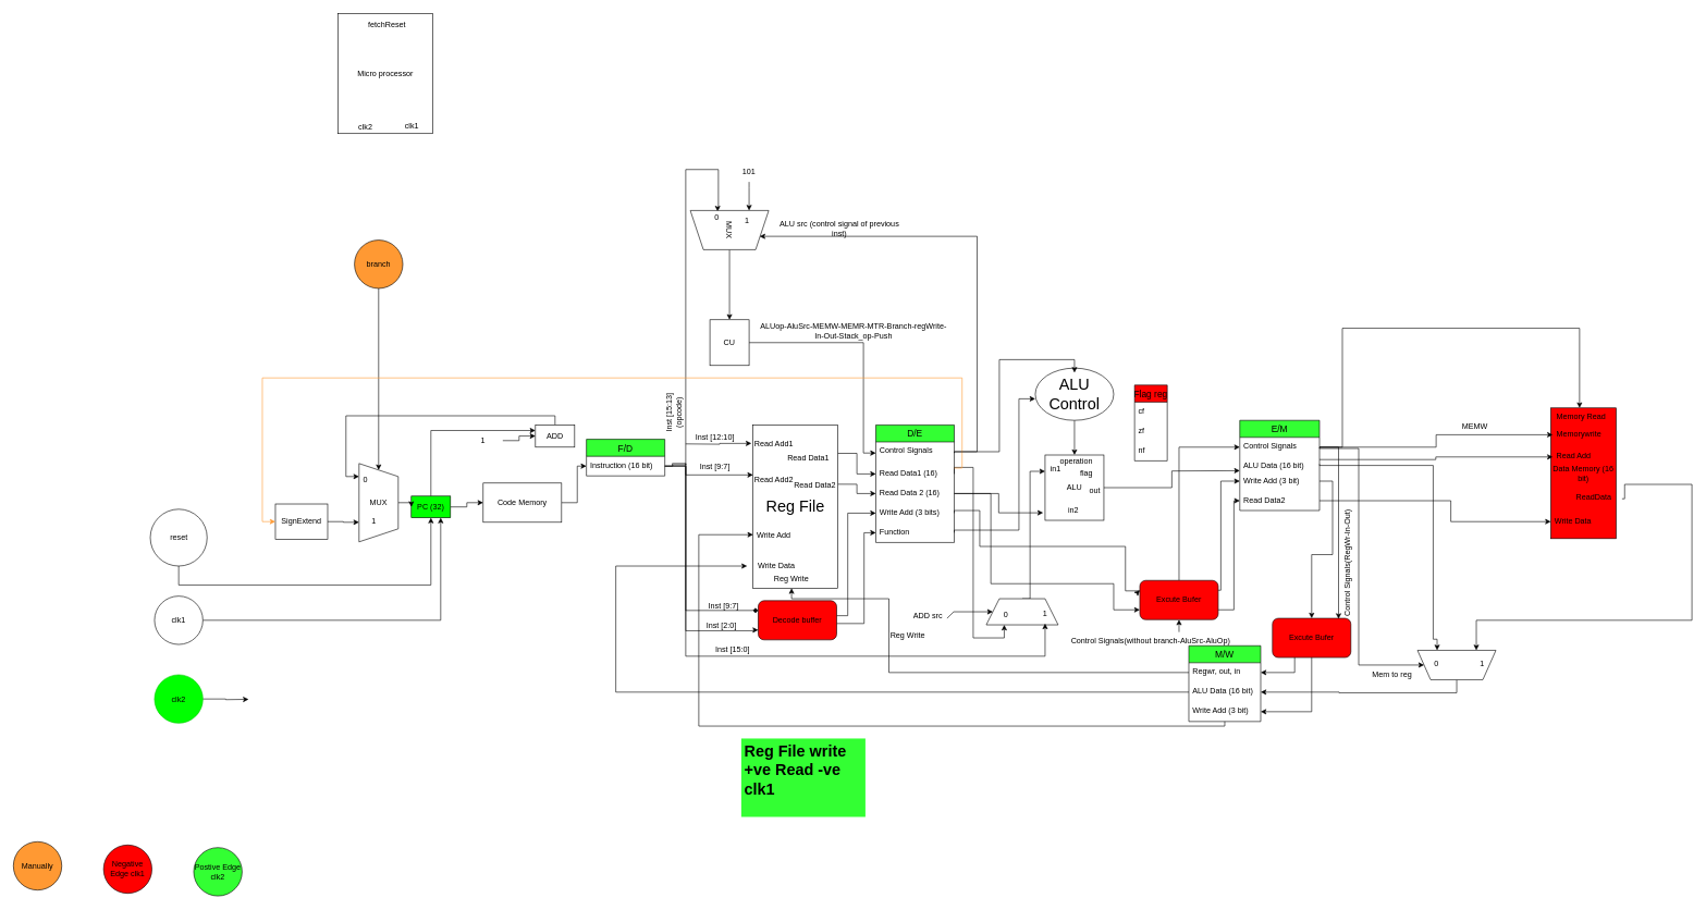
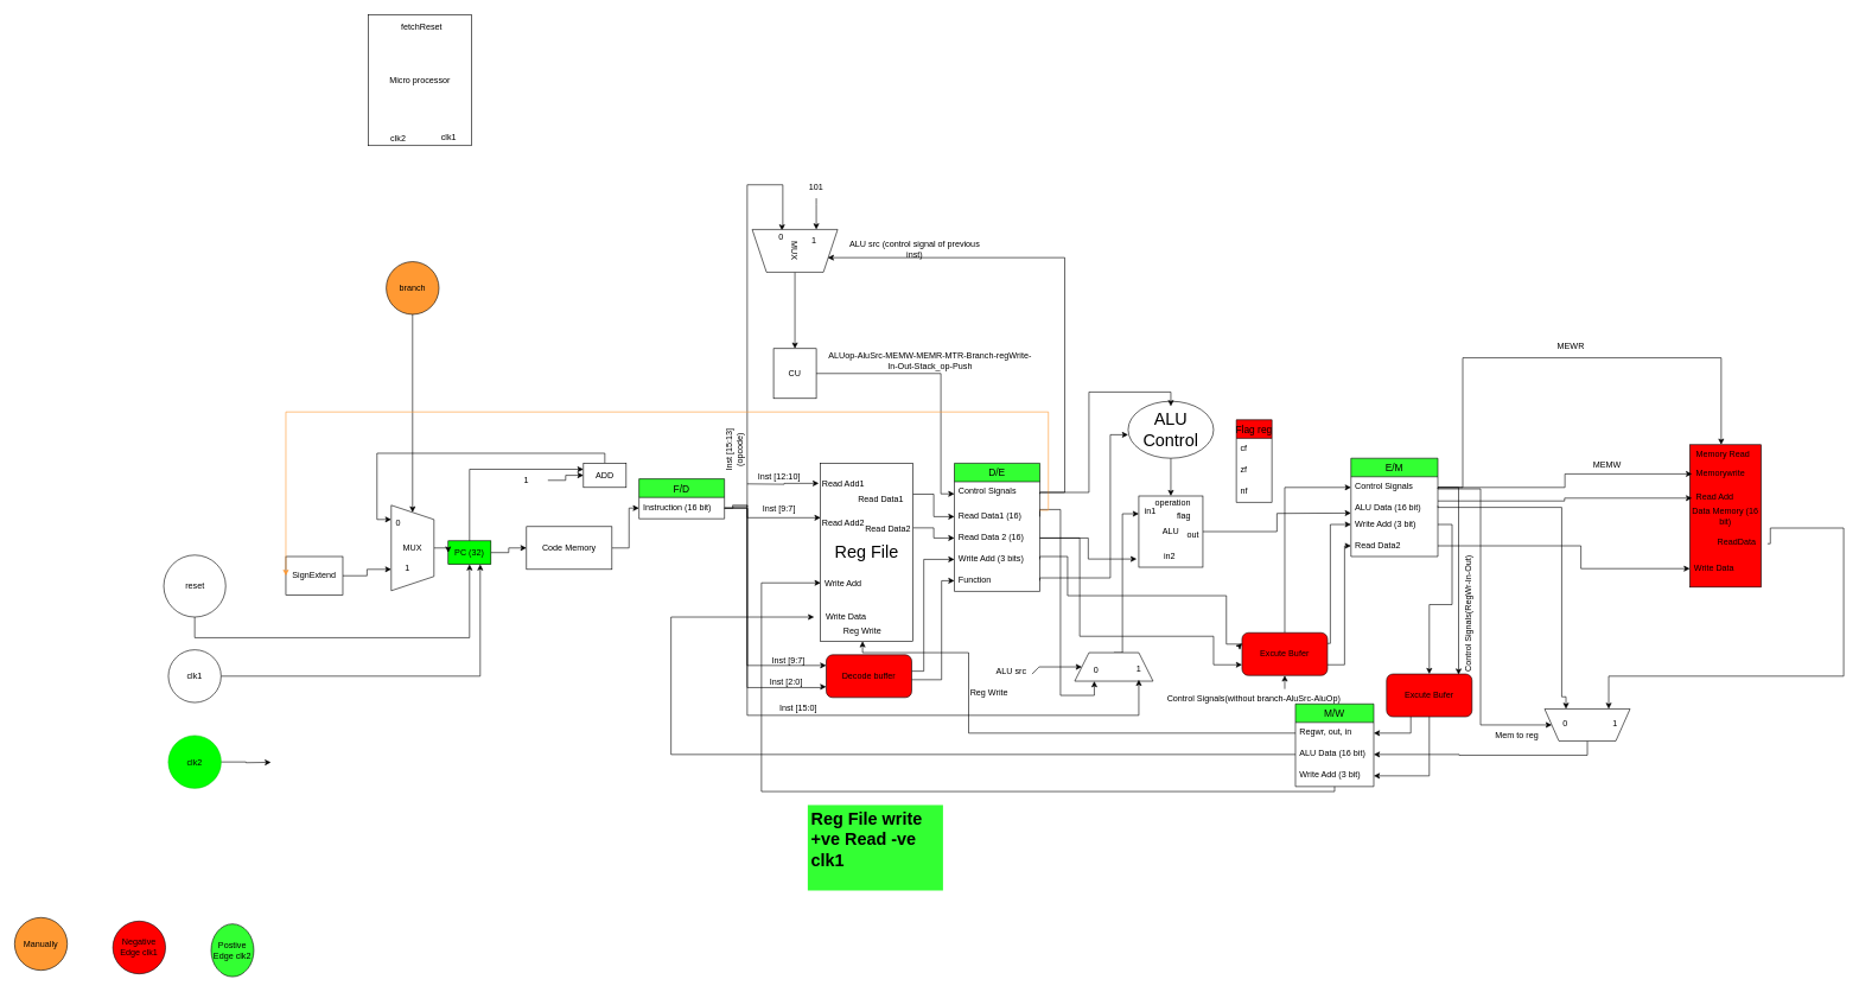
+ <mxCell id="135" value="MEWR" style="text;html=1;strokeColor=none;fillColor=none;align=center;verticalAlign=middle;whiteSpace=wrap;rounded=0;movable=1;resizable=1;rotatable=1;deletable=1;editable=1;connectable=1;" parent="1" vertex="1"><mxGeometry x="2164" y="471" width="84" height="30" as="geometry" /></mxCell>
- <mxCell id="110" value="SignExtend" style="rounded=0;whiteSpace=wrap;html=1;fillColor=#FFFFFF;" parent="1" vertex="1"><mxGeometry x="421" y="771" width="80" height="54" as="geometry" /></mxCell>
+ <mxCell id="110" value="SignExtend" style="rounded=0;whiteSpace=wrap;html=1;fillColor=#FFFFFF;" parent="1" vertex="1"><mxGeometry x="401" y="781" width="80" height="54" as="geometry" /></mxCell>
- <mxCell id="7" style="edgeStyle=orthogonalEdgeStyle;rounded=0;orthogonalLoop=1;jettySize=auto;html=1;entryX=0;entryY=0.25;entryDx=0;entryDy=0;endArrow=diamond;" parent="1" source="8" target="120" edge="1"><mxGeometry relative="1" as="geometry"><Array as="points"><mxPoint x="1049" y="713" /><mxPoint x="1049" y="934" /></Array></mxGeometry></mxCell>
+ <mxCell id="7" style="edgeStyle=orthogonalEdgeStyle;rounded=0;orthogonalLoop=1;jettySize=auto;html=1;entryX=0;entryY=0.25;entryDx=0;entryDy=0;" parent="1" source="8" target="120" edge="1"><mxGeometry relative="1" as="geometry"><Array as="points"><mxPoint x="1049" y="713" /><mxPoint x="1049" y="934" /></Array></mxGeometry></mxCell>
- <mxCell id="86" value="ADD src" style="text;html=1;strokeColor=none;fillColor=none;align=center;verticalAlign=middle;whiteSpace=wrap;rounded=0;movable=1;resizable=1;rotatable=1;deletable=1;editable=1;connectable=1;" parent="1" vertex="1"><mxGeometry x="1390" y="927.5" width="60" height="30" as="geometry" /></mxCell>
+ <mxCell id="86" value="ALU src" style="text;html=1;strokeColor=none;fillColor=none;align=center;verticalAlign=middle;whiteSpace=wrap;rounded=0;movable=1;resizable=1;rotatable=1;deletable=1;editable=1;connectable=1;" parent="1" vertex="1"><mxGeometry x="1390" y="927.5" width="60" height="30" as="geometry" /></mxCell>
- <mxCell id="148" value="Postive Edge clk2" style="ellipse;whiteSpace=wrap;html=1;aspect=fixed;fillColor=#33FF33;" parent="1" vertex="1"><mxGeometry x="296" y="1297" width="74" height="74" as="geometry" /></mxCell>
+ <mxCell id="148" value="Postive Edge clk2" style="ellipse;whiteSpace=wrap;html=1;aspect=fixed;fillColor=#33FF33;" parent="1" vertex="1"><mxGeometry x="296" y="1297" width="60" height="74" as="geometry" /></mxCell>
